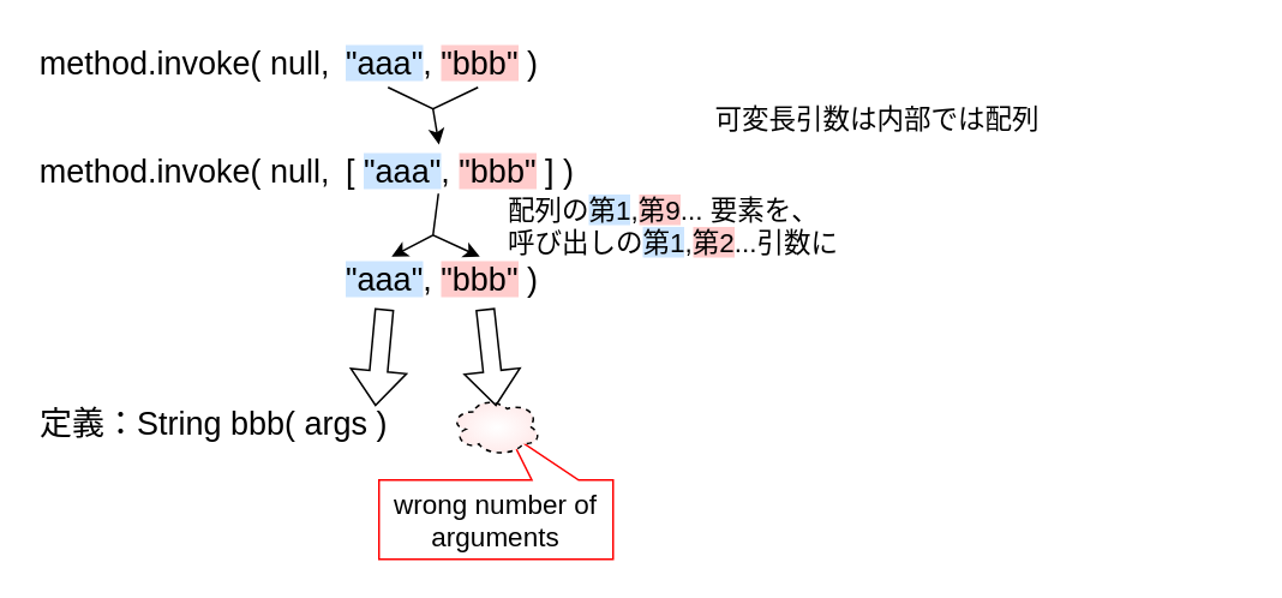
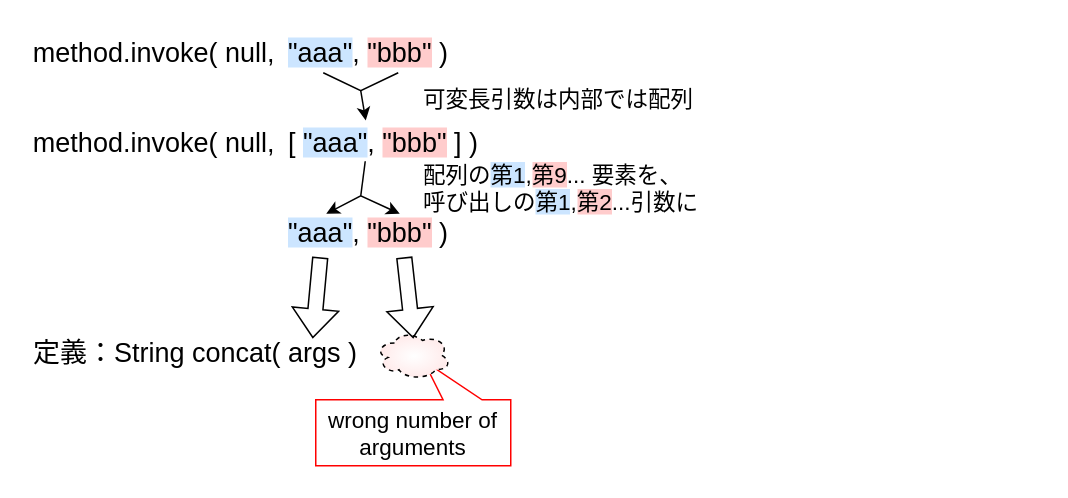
- <mxCell id="8" value="可変長引数は内部では配列" style="text;html=1;strokeColor=none;fillColor=none;align=left;verticalAlign=middle;whiteSpace=wrap;rounded=0;fontSize=15;" parent="1" vertex="1"><mxGeometry x="395" y="50" width="210" height="30" as="geometry" /></mxCell>
+ <mxCell id="8" value="可変長引数は内部では配列" style="text;html=1;strokeColor=none;fillColor=none;align=left;verticalAlign=middle;whiteSpace=wrap;rounded=0;fontSize=15;" parent="1" vertex="1"><mxGeometry x="280" y="50" width="210" height="30" as="geometry" /></mxCell>
- <mxCell id="4" value="定義：String bbb( args )" style="text;html=1;strokeColor=none;fillColor=none;align=left;verticalAlign=middle;whiteSpace=wrap;rounded=0;fontSize=18;" parent="1" vertex="1"><mxGeometry x="20" y="220" width="220" height="30" as="geometry" /></mxCell>
+ <mxCell id="4" value="定義：String concat( args )" style="text;html=1;strokeColor=none;fillColor=none;align=left;verticalAlign=middle;whiteSpace=wrap;rounded=0;fontSize=18;" parent="1" vertex="1"><mxGeometry x="20" y="220" width="220" height="30" as="geometry" /></mxCell>
